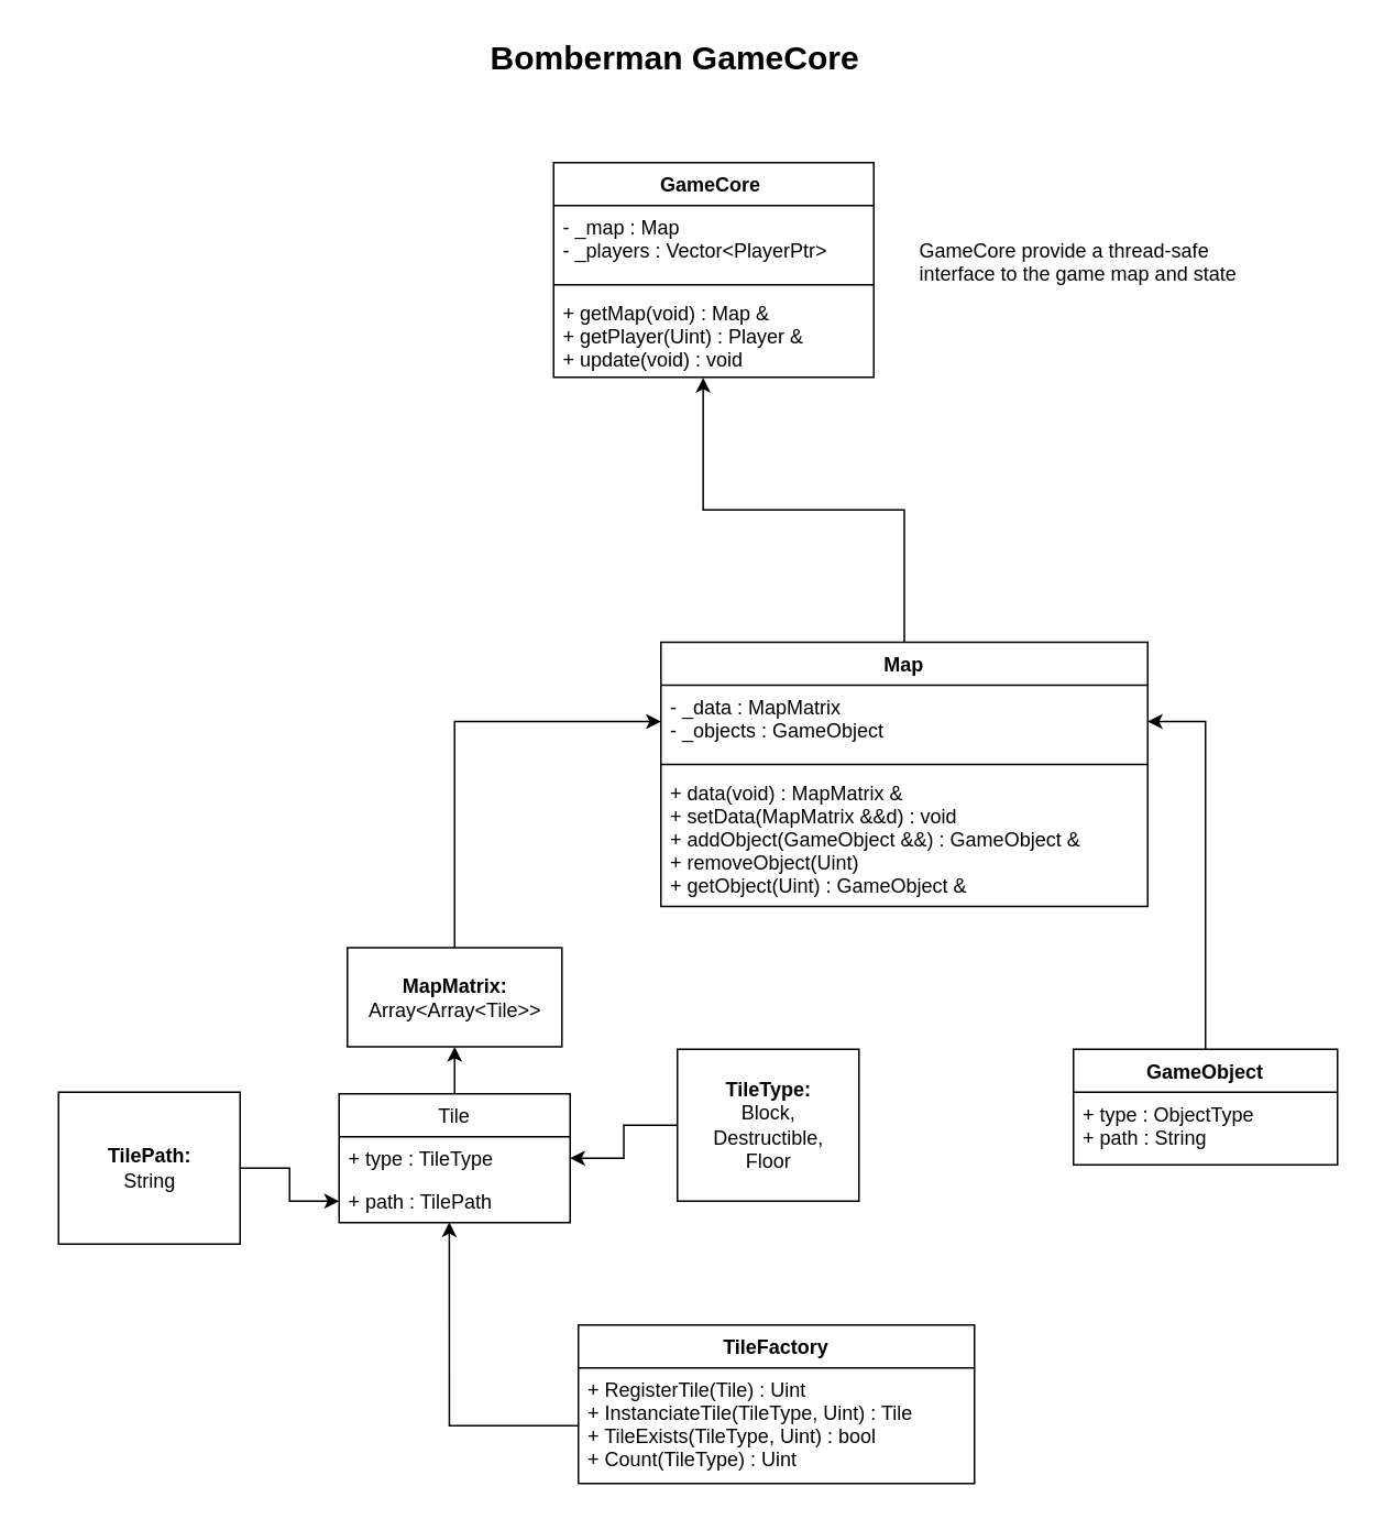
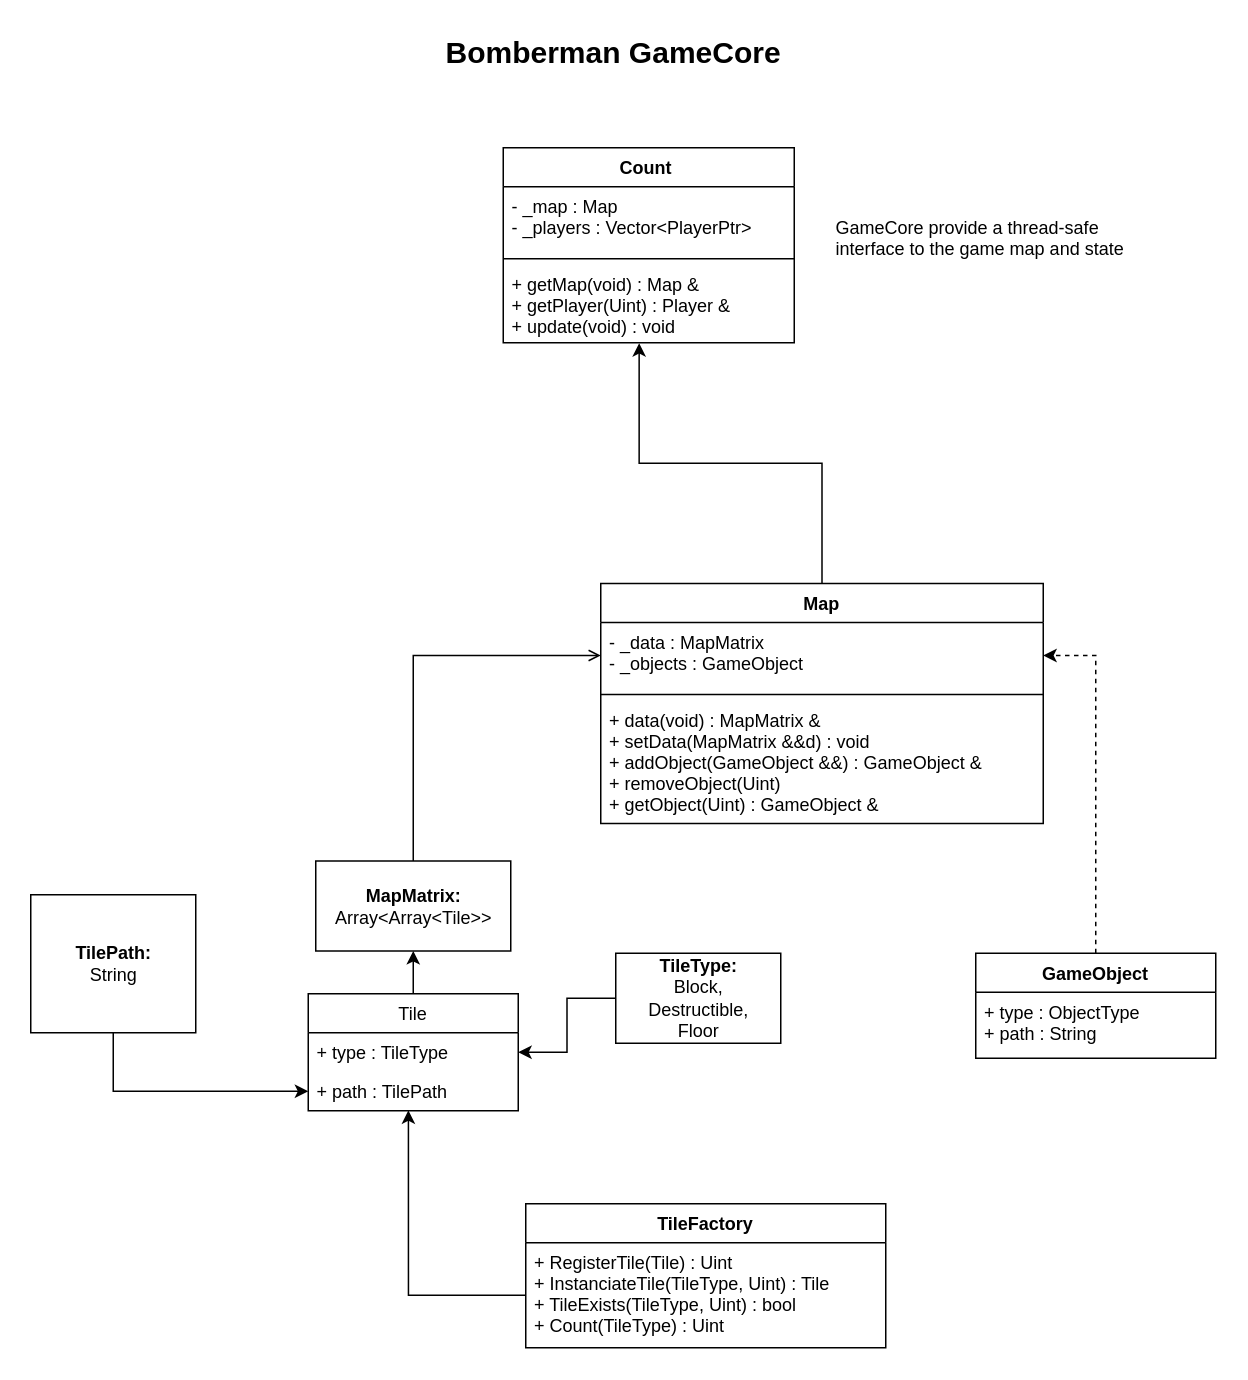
- <mxCell id="23" value="GameCore " style="swimlane;fontStyle=1;align=center;verticalAlign=top;childLayout=stackLayout;horizontal=1;startSize=26;horizontalStack=0;resizeParent=1;resizeParentMax=0;resizeLast=0;collapsible=1;marginBottom=0;" vertex="1" parent="1"><mxGeometry x="335" y="98" width="194" height="130" as="geometry" /></mxCell>
+ <mxCell id="23" value="Count " style="swimlane;fontStyle=1;align=center;verticalAlign=top;childLayout=stackLayout;horizontal=1;startSize=26;horizontalStack=0;resizeParent=1;resizeParentMax=0;resizeLast=0;collapsible=1;marginBottom=0;" vertex="1" parent="1"><mxGeometry x="335" y="98" width="194" height="130" as="geometry" /></mxCell>
- <mxCell id="7" style="edgeStyle=orthogonalEdgeStyle;rounded=0;orthogonalLoop=1;jettySize=auto;html=1;entryX=0;entryY=0.5;entryDx=0;entryDy=0;" edge="1" parent="1" source="8" target="4"><mxGeometry relative="1" as="geometry" /></mxCell>
+ <mxCell id="7" style="edgeStyle=orthogonalEdgeStyle;rounded=0;orthogonalLoop=1;jettySize=auto;html=1;entryX=0;entryY=0.5;entryDx=0;entryDy=0;endArrow=open;" edge="1" parent="1" source="8" target="4"><mxGeometry relative="1" as="geometry" /></mxCell>
- <mxCell id="20" style="edgeStyle=orthogonalEdgeStyle;rounded=0;orthogonalLoop=1;jettySize=auto;html=1;entryX=1;entryY=0.5;entryDx=0;entryDy=0;" edge="1" parent="1" source="21" target="4"><mxGeometry relative="1" as="geometry" /></mxCell>
+ <mxCell id="20" style="edgeStyle=orthogonalEdgeStyle;rounded=0;orthogonalLoop=1;jettySize=auto;html=1;entryX=1;entryY=0.5;entryDx=0;entryDy=0;dashed=1;" edge="1" parent="1" source="21" target="4"><mxGeometry relative="1" as="geometry" /></mxCell>
- <mxCell id="13" value="&lt;b&gt;TileType:&lt;/b&gt;&lt;br&gt;Block,&lt;br&gt;Destructible,&lt;br&gt;Floor&lt;br&gt;" style="html=1;" vertex="1" parent="1"><mxGeometry x="410" y="635" width="110" height="92" as="geometry" /></mxCell>
+ <mxCell id="13" value="&lt;b&gt;TileType:&lt;/b&gt;&lt;br&gt;Block,&lt;br&gt;Destructible,&lt;br&gt;Floor&lt;br&gt;" style="html=1;" vertex="1" parent="1"><mxGeometry x="410" y="635" width="110" height="60" as="geometry" /></mxCell>
- <mxCell id="19" value="&lt;b&gt;TilePath:&lt;/b&gt;&lt;br&gt;String&lt;br&gt;" style="html=1;" vertex="1" parent="1"><mxGeometry x="35" y="661" width="110" height="92" as="geometry" /></mxCell>
+ <mxCell id="19" value="&lt;b&gt;TilePath:&lt;/b&gt;&lt;br&gt;String&lt;br&gt;" style="html=1;" vertex="1" parent="1"><mxGeometry x="20" y="596" width="110" height="92" as="geometry" /></mxCell>
